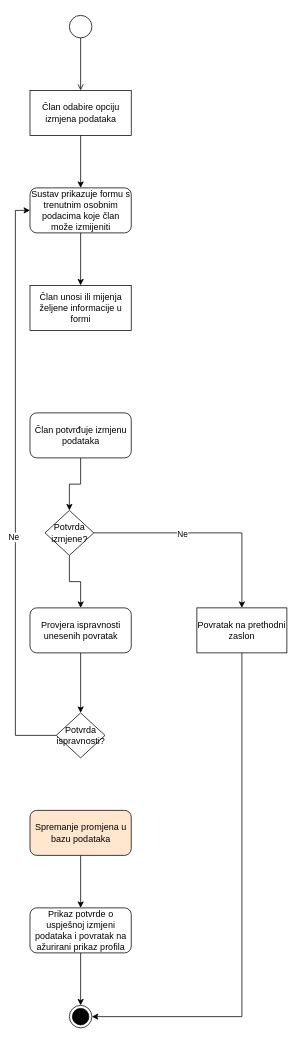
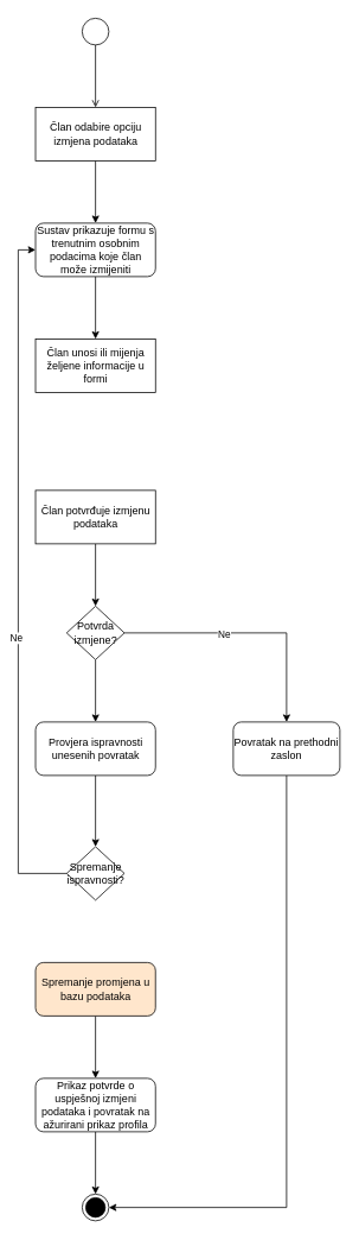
- <mxCell id="10" value="Član potvrđuje izmjenu podataka" style="rounded=1;whiteSpace=wrap;html=1;" parent="1" vertex="1"><mxGeometry x="39.5" y="550" width="135" height="60" as="geometry" /></mxCell>
+ <mxCell id="10" value="Član potvrđuje izmjenu podataka" style="whiteSpace=wrap;html=1;rounded=0;" parent="1" vertex="1"><mxGeometry x="39.5" y="550" width="135" height="60" as="geometry" /></mxCell>
- <mxCell id="14" value="Potvrda izmjene?" style="rhombus;whiteSpace=wrap;html=1;" parent="1" vertex="1"><mxGeometry x="59.5" y="680" width="65" height="60" as="geometry" /></mxCell>
+ <mxCell id="14" value="Potvrda izmjene?" style="rhombus;whiteSpace=wrap;html=1;" parent="1" vertex="1"><mxGeometry x="74.5" y="680" width="65" height="60" as="geometry" /></mxCell>
- <mxCell id="16" value="Povratak na prethodni zaslon" style="whiteSpace=wrap;html=1;rounded=0;" parent="1" vertex="1"><mxGeometry x="262" y="810" width="120" height="60" as="geometry" /></mxCell>
+ <mxCell id="16" value="Povratak na prethodni zaslon" style="rounded=1;whiteSpace=wrap;html=1;" parent="1" vertex="1"><mxGeometry x="262" y="810" width="120" height="60" as="geometry" /></mxCell>
- <mxCell id="22" value="Potvrda ispravnosti?" style="rhombus;whiteSpace=wrap;html=1;" parent="1" vertex="1"><mxGeometry x="74.5" y="950" width="65" height="60" as="geometry" /></mxCell>
+ <mxCell id="22" value="Spremanje ispravnosti?" style="rhombus;whiteSpace=wrap;html=1;" parent="1" vertex="1"><mxGeometry x="74.5" y="950" width="65" height="60" as="geometry" /></mxCell>
